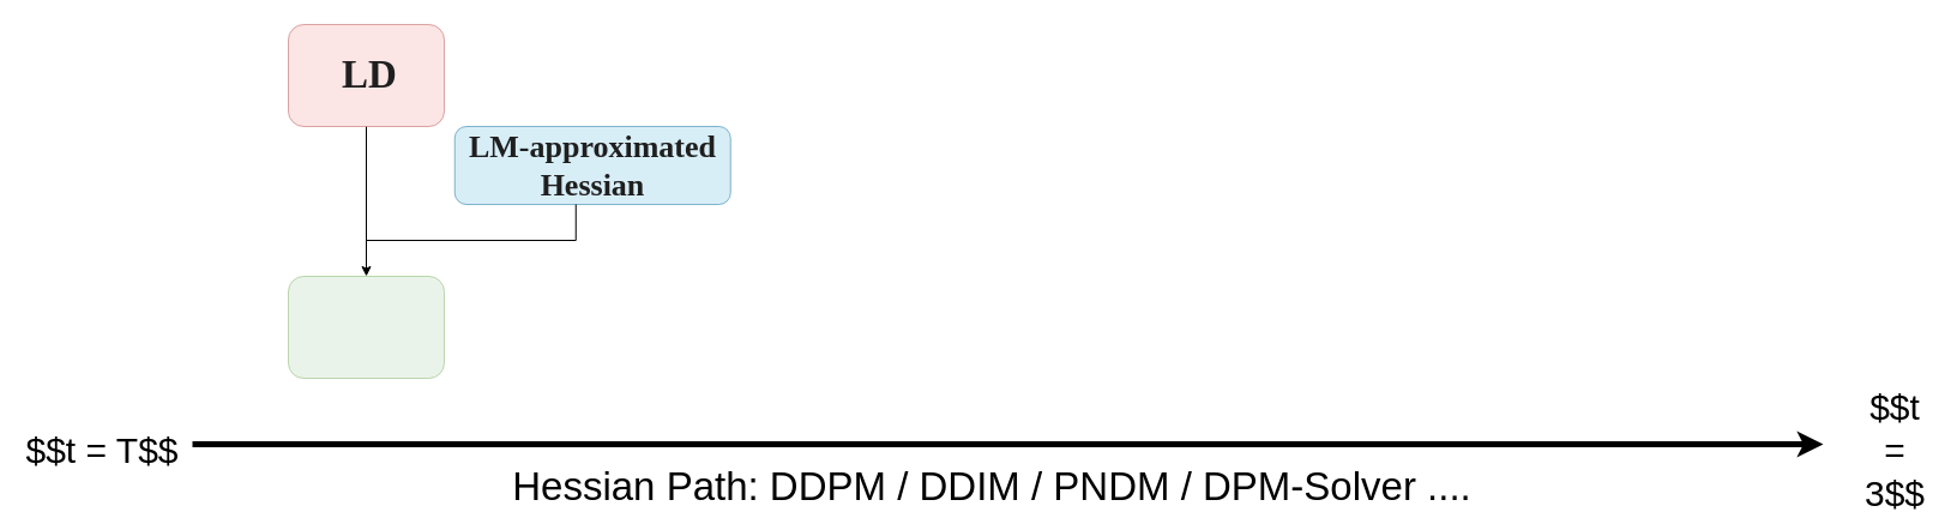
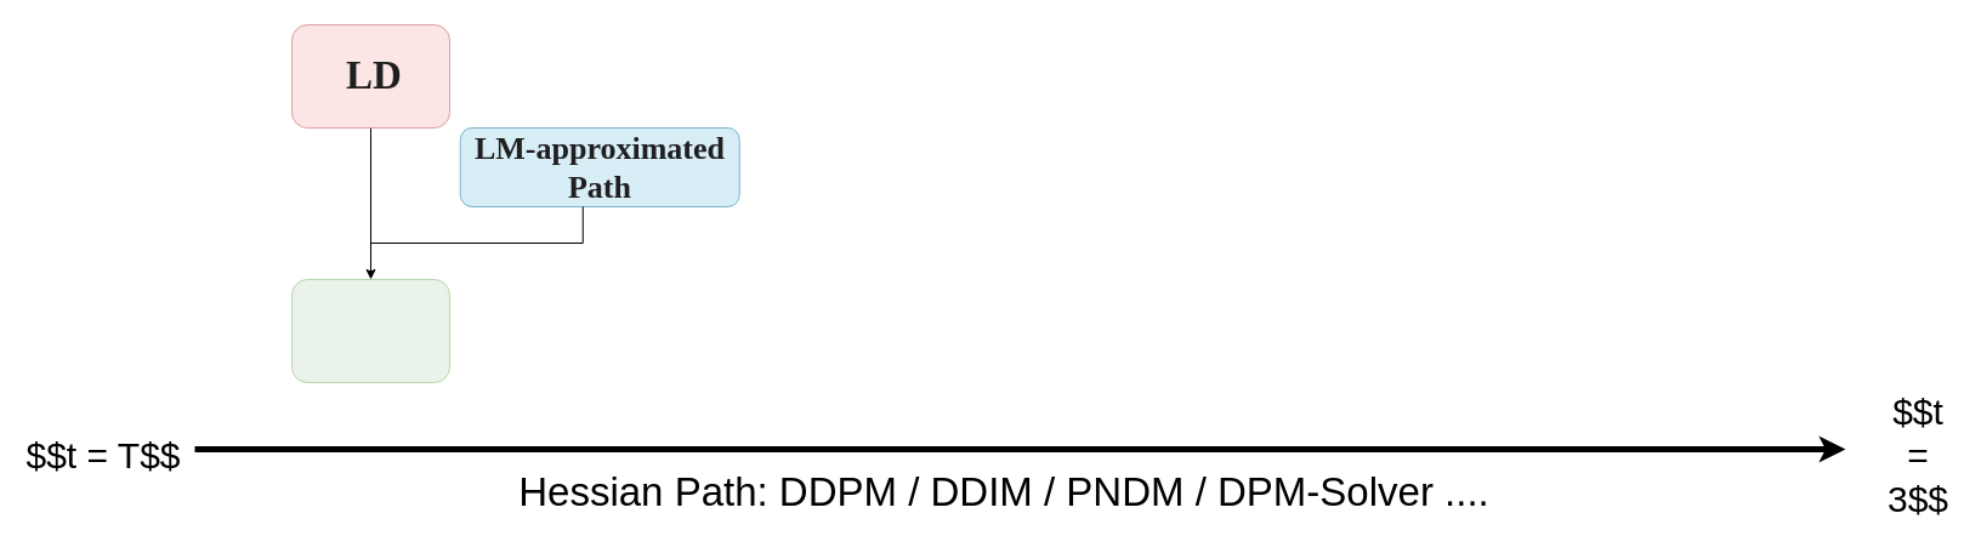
- <mxCell id="11" value="&lt;span style=&quot;color: rgb(31, 31, 31); font-family: &amp;quot;Times New Roman&amp;quot;; text-align: left; font-size: 26px;&quot;&gt;&lt;font style=&quot;font-size: 26px;&quot;&gt;&lt;b style=&quot;&quot;&gt;LM-approximated&lt;/b&gt;&lt;/font&gt;&lt;/span&gt;&lt;div style=&quot;font-size: 26px;&quot;&gt;&lt;span style=&quot;color: rgb(31, 31, 31); font-family: &amp;quot;Times New Roman&amp;quot;; text-align: left;&quot;&gt;&lt;font style=&quot;font-size: 26px;&quot;&gt;&lt;b style=&quot;&quot;&gt;Hessian&lt;/b&gt;&lt;/font&gt;&lt;/span&gt;&lt;/div&gt;" style="rounded=1;whiteSpace=wrap;html=1;fillColor=none;strokeColor=none;opacity=30;gradientColor=none;" vertex="1" parent="1"><mxGeometry x="345" y="114.38" width="297.5" height="46.25" as="geometry" /></mxCell>
+ <mxCell id="11" value="&lt;span style=&quot;color: rgb(31, 31, 31); font-family: &amp;quot;Times New Roman&amp;quot;; text-align: left; font-size: 26px;&quot;&gt;&lt;font style=&quot;font-size: 26px;&quot;&gt;&lt;b style=&quot;&quot;&gt;LM-approximated&lt;/b&gt;&lt;/font&gt;&lt;/span&gt;&lt;div style=&quot;font-size: 26px;&quot;&gt;&lt;span style=&quot;color: rgb(31, 31, 31); font-family: &amp;quot;Times New Roman&amp;quot;; text-align: left;&quot;&gt;&lt;font style=&quot;font-size: 26px;&quot;&gt;&lt;b style=&quot;&quot;&gt;Path&lt;/b&gt;&lt;/font&gt;&lt;/span&gt;&lt;/div&gt;" style="rounded=1;whiteSpace=wrap;html=1;fillColor=none;strokeColor=none;opacity=30;gradientColor=none;" vertex="1" parent="1"><mxGeometry x="345" y="114.38" width="297.5" height="46.25" as="geometry" /></mxCell>
